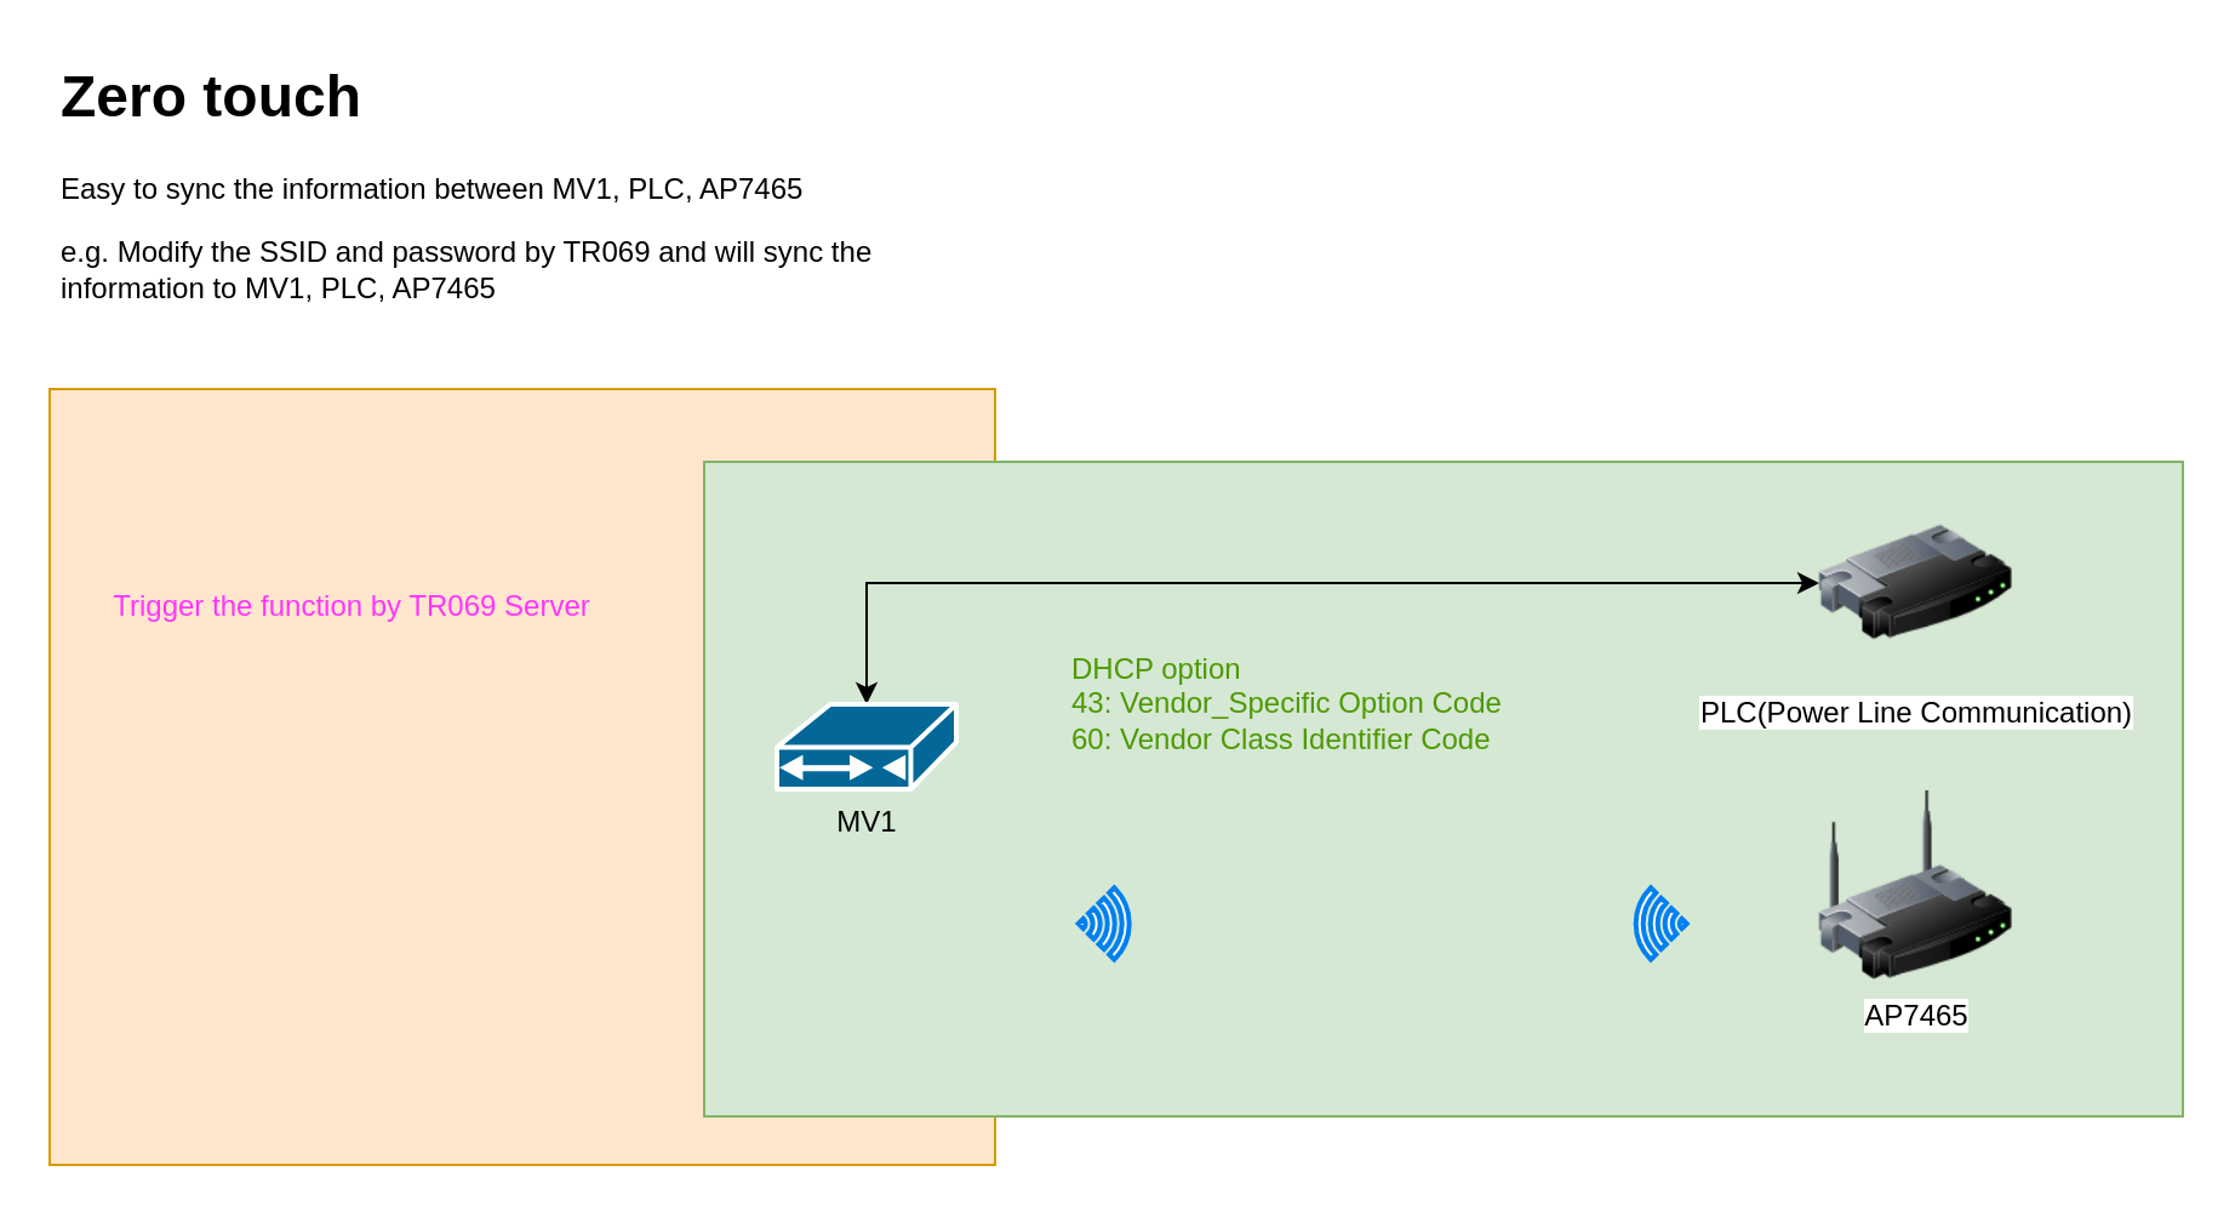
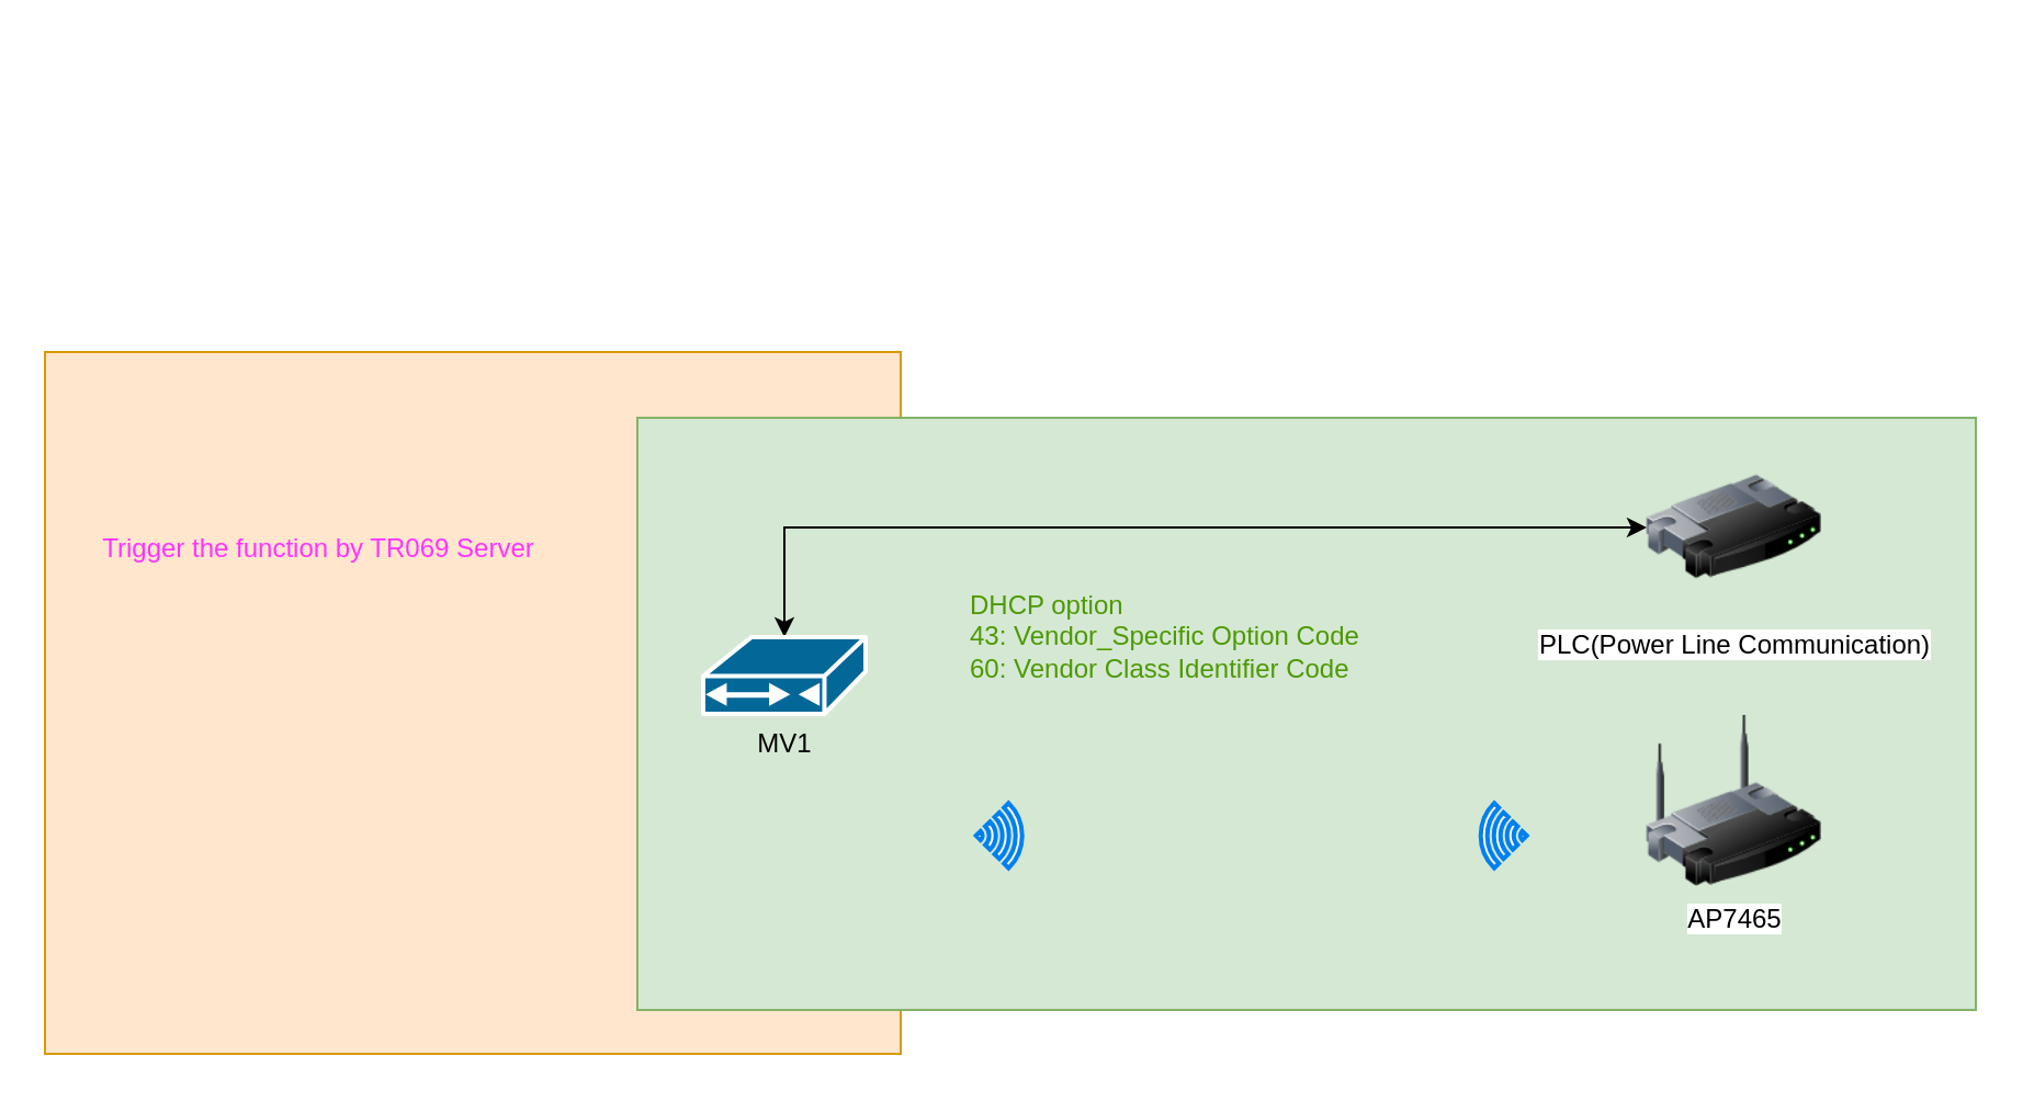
- <mxCell id="7" value="&lt;h1&gt;Zero touch&lt;/h1&gt;&lt;p&gt;Easy to sync the information between MV1, PLC, AP7465&lt;/p&gt;&lt;p&gt;e.g. Modify the SSID and password by TR069 and will sync the information to MV1, PLC, AP7465&lt;/p&gt;" style="text;html=1;strokeColor=none;fillColor=none;spacing=5;spacingTop=-20;whiteSpace=wrap;overflow=hidden;rounded=0;" vertex="1" parent="1"><mxGeometry x="20" y="20" width="360" height="120" as="geometry" /></mxCell>
